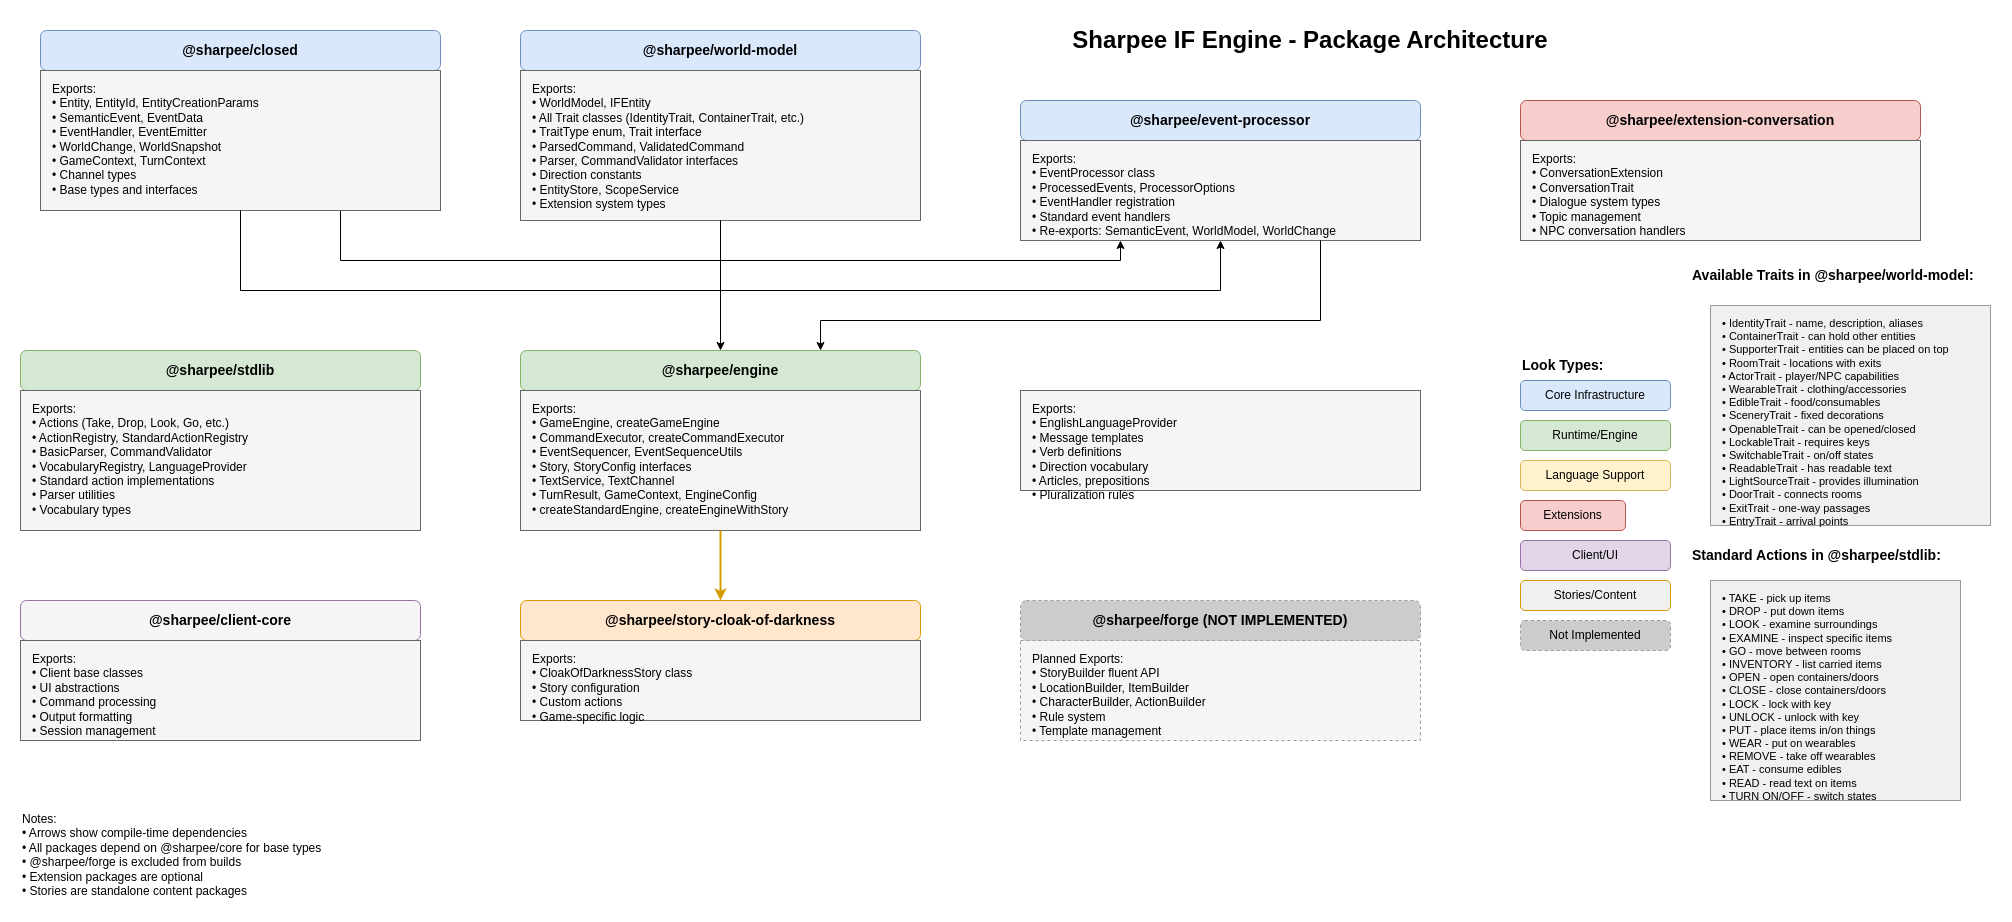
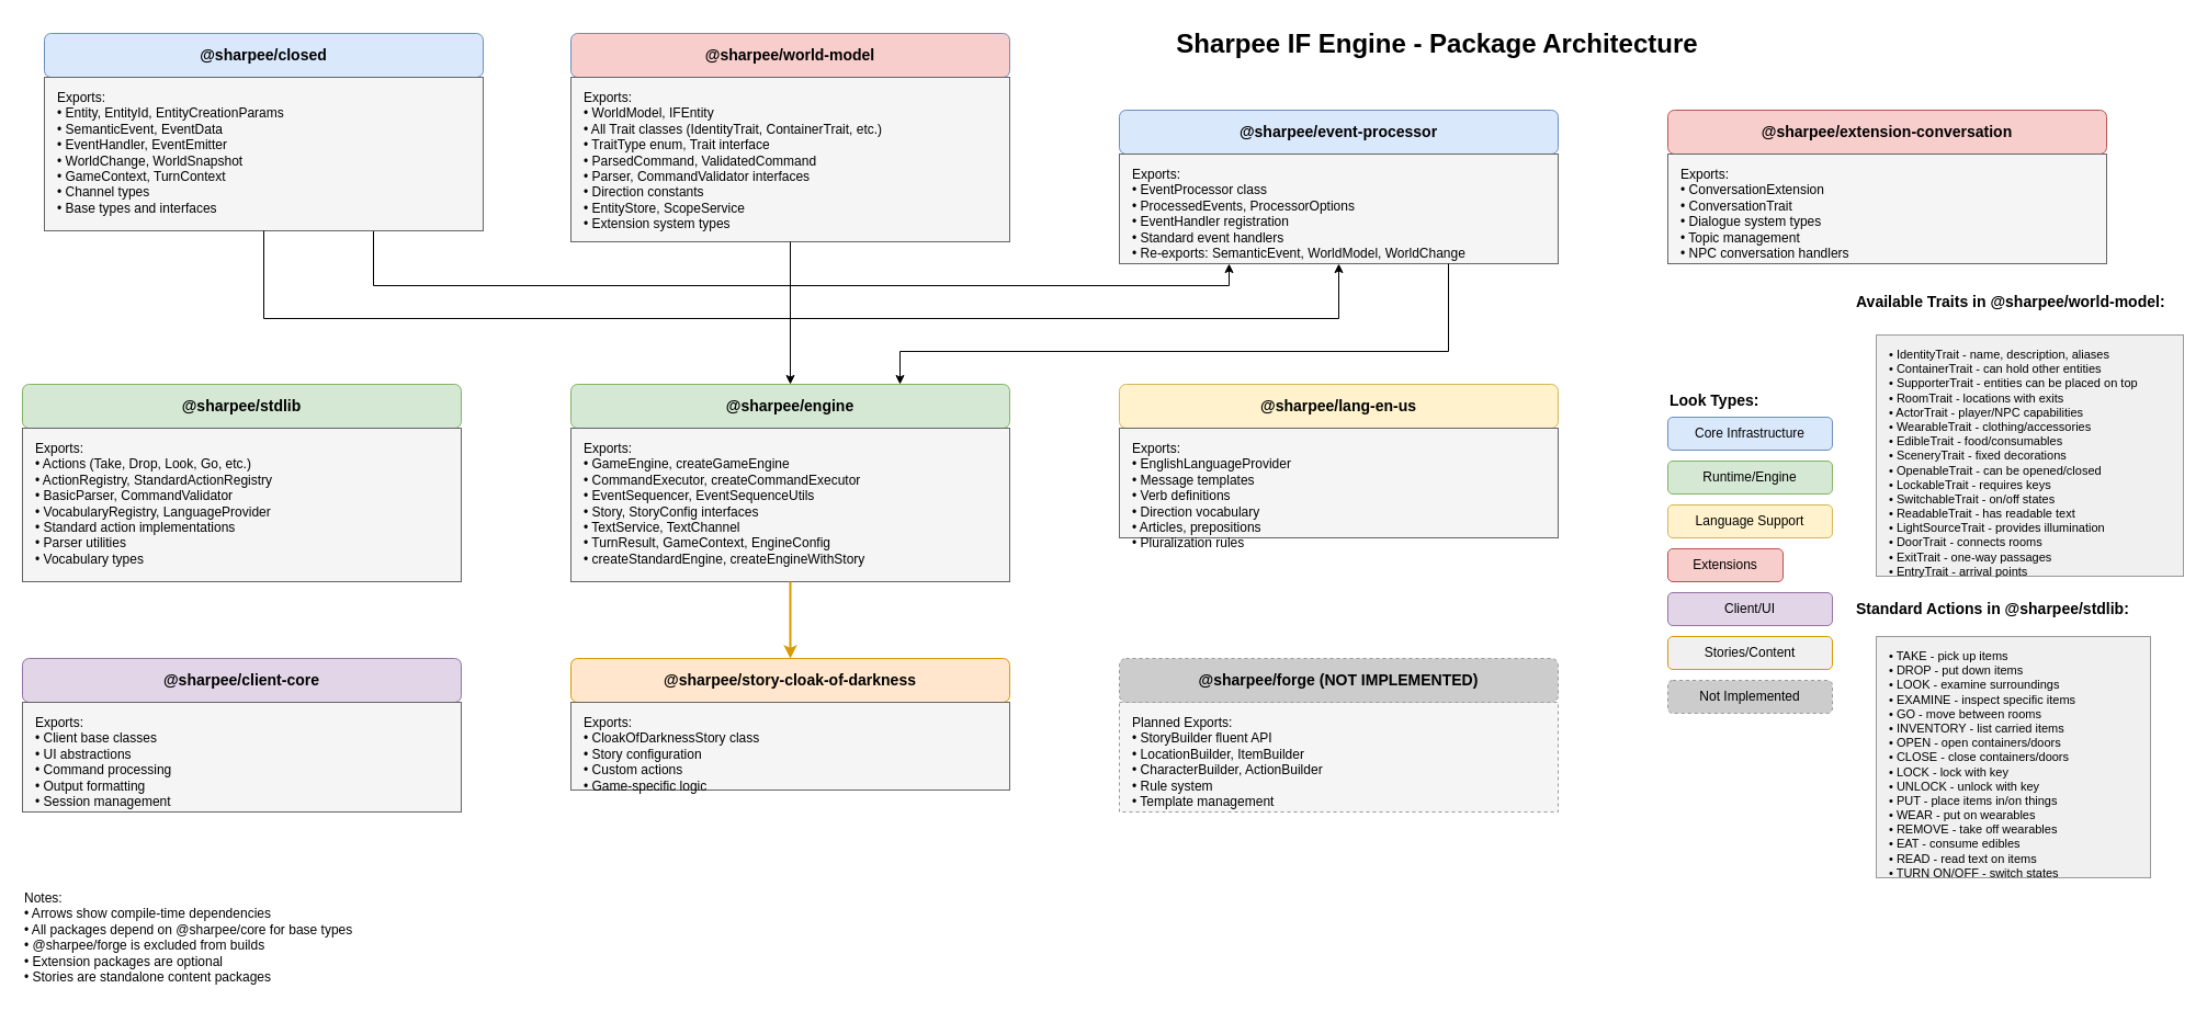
- <mxCell id="33" value="@sharpee/world-model" style="rounded=1;whiteSpace=wrap;html=1;fillColor=#dae8fc;strokeColor=#6c8ebf;fontStyle=1;fontSize=14" vertex="1" parent="32"><mxGeometry width="400" height="40" as="geometry" /></mxCell>
+ <mxCell id="33" value="@sharpee/world-model" style="rounded=1;whiteSpace=wrap;html=1;fillColor=#f8cecc;strokeColor=#6c8ebf;fontStyle=1;fontSize=14;" vertex="1" parent="32"><mxGeometry width="400" height="40" as="geometry" /></mxCell>
+ <mxCell id="8" value="@sharpee/lang-en-us" style="rounded=1;whiteSpace=wrap;html=1;fillColor=#fff2cc;strokeColor=#d6b656;fontStyle=1;fontSize=14" vertex="1" parent="1"><mxGeometry x="1020" y="350" width="400" height="40" as="geometry" /></mxCell>
- <mxCell id="12" value="@sharpee/client-core" style="rounded=1;whiteSpace=wrap;html=1;fillColor=#f5f5f5;strokeColor=#9673a6;fontStyle=1;fontSize=14;" vertex="1" parent="1"><mxGeometry x="20" y="600" width="400" height="40" as="geometry" /></mxCell>
+ <mxCell id="12" value="@sharpee/client-core" style="rounded=1;whiteSpace=wrap;html=1;fillColor=#e1d5e7;strokeColor=#9673a6;fontStyle=1;fontSize=14" vertex="1" parent="1"><mxGeometry x="20" y="600" width="400" height="40" as="geometry" /></mxCell>
